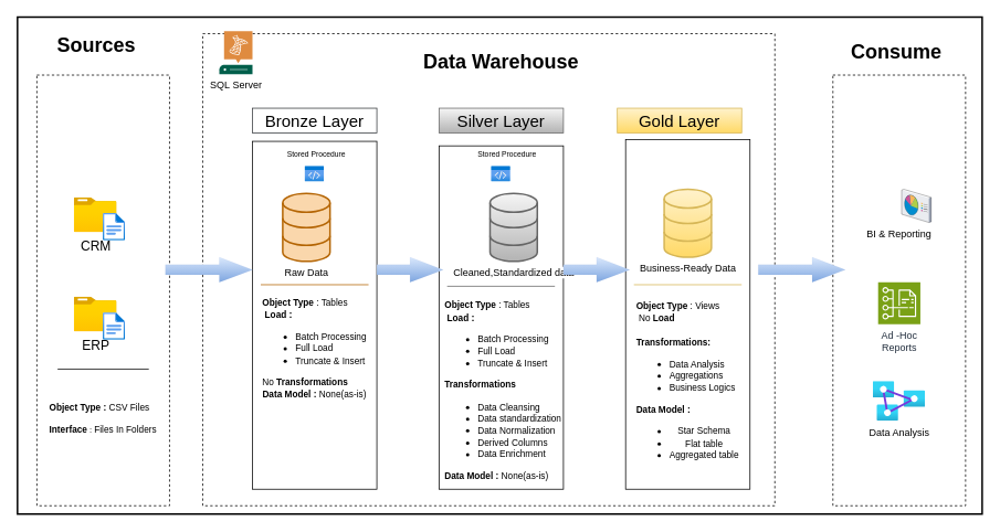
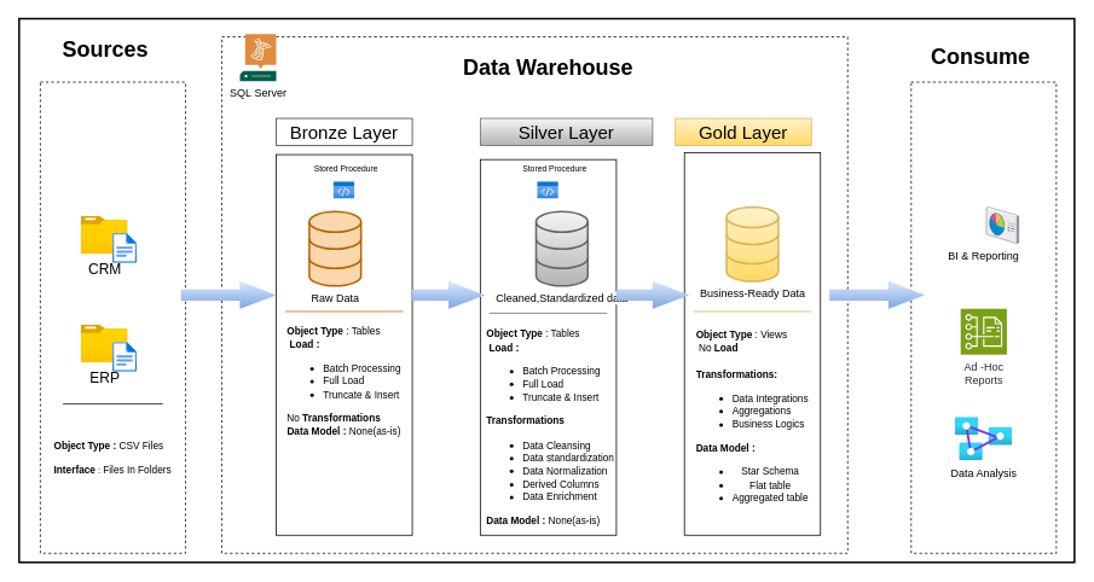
- <mxCell id="12" value="Silver Layer" style="rounded=0;whiteSpace=wrap;html=1;fillColor=#f5f5f5;gradientColor=#b3b3b3;strokeColor=#666666;fontSize=20;" vertex="1" parent="1"><mxGeometry x="529" y="130" width="150" height="30" as="geometry" /></mxCell>
+ <mxCell id="12" value="Silver Layer" style="rounded=0;whiteSpace=wrap;html=1;fillColor=#f5f5f5;gradientColor=#b3b3b3;strokeColor=#666666;fontSize=20;" vertex="1" parent="1"><mxGeometry x="529" y="130" width="190" height="30" as="geometry" /></mxCell>
- <mxCell id="43" value="&lt;div style=&quot;text-align: left;&quot;&gt;&lt;b style=&quot;font-size: 11px; background-color: transparent; color: light-dark(rgb(0, 0, 0), rgb(255, 255, 255));&quot;&gt;Object Type&lt;/b&gt;&lt;span style=&quot;font-size: 11px; background-color: transparent; color: light-dark(rgb(0, 0, 0), rgb(255, 255, 255));&quot;&gt; : Views&lt;/span&gt;&lt;/div&gt;&lt;div style=&quot;text-align: left;&quot;&gt;&lt;font style=&quot;&quot;&gt;&lt;span style=&quot;font-size: 11px;&quot;&gt;&lt;b&gt;&amp;nbsp;&lt;/b&gt;No&lt;b&gt; Load&amp;nbsp;&lt;/b&gt;&lt;/span&gt;&lt;/font&gt;&lt;/div&gt;&lt;div style=&quot;text-align: left;&quot;&gt;&lt;b style=&quot;font-size: 11px; background-color: transparent; color: light-dark(rgb(0, 0, 0), rgb(255, 255, 255));&quot;&gt;&lt;br&gt;&lt;/b&gt;&lt;/div&gt;&lt;div style=&quot;text-align: left;&quot;&gt;&lt;b style=&quot;font-size: 11px; background-color: transparent; color: light-dark(rgb(0, 0, 0), rgb(255, 255, 255));&quot;&gt;Transformations:&lt;/b&gt;&lt;/div&gt;&lt;div style=&quot;text-align: left;&quot;&gt;&lt;ul&gt;&lt;li&gt;&lt;span style=&quot;font-size: 11px; background-color: transparent; color: light-dark(rgb(0, 0, 0), rgb(255, 255, 255));&quot;&gt;Data Analysis&lt;/span&gt;&lt;/li&gt;&lt;li&gt;&lt;span style=&quot;font-size: 11px; background-color: transparent; color: light-dark(rgb(0, 0, 0), rgb(255, 255, 255));&quot;&gt;Aggregations&lt;/span&gt;&lt;/li&gt;&lt;li&gt;&lt;span style=&quot;font-size: 11px; background-color: transparent; color: light-dark(rgb(0, 0, 0), rgb(255, 255, 255));&quot;&gt;Business Logics&lt;/span&gt;&lt;/li&gt;&lt;/ul&gt;&lt;/div&gt;&lt;div style=&quot;text-align: left;&quot;&gt;&lt;span style=&quot;font-size: 11px;&quot;&gt;&lt;b&gt;Data Model :&amp;nbsp;&lt;/b&gt;&lt;/span&gt;&lt;/div&gt;&lt;div&gt;&lt;ul&gt;&lt;li&gt;&lt;font style=&quot;font-size: 11px;&quot;&gt;Star Schema&lt;/font&gt;&lt;/li&gt;&lt;li&gt;&lt;font style=&quot;font-size: 11px;&quot;&gt;Flat table&lt;/font&gt;&lt;/li&gt;&lt;li&gt;&lt;font style=&quot;font-size: 11px;&quot;&gt;Aggregated table&lt;/font&gt;&lt;/li&gt;&lt;/ul&gt;&lt;/div&gt;" style="text;html=1;align=center;verticalAlign=middle;whiteSpace=wrap;rounded=0;" vertex="1" parent="1"><mxGeometry x="764" y="377.05" width="130" height="175.94" as="geometry" /></mxCell>
+ <mxCell id="43" value="&lt;div style=&quot;text-align: left;&quot;&gt;&lt;b style=&quot;font-size: 11px; background-color: transparent; color: light-dark(rgb(0, 0, 0), rgb(255, 255, 255));&quot;&gt;Object Type&lt;/b&gt;&lt;span style=&quot;font-size: 11px; background-color: transparent; color: light-dark(rgb(0, 0, 0), rgb(255, 255, 255));&quot;&gt; : Views&lt;/span&gt;&lt;/div&gt;&lt;div style=&quot;text-align: left;&quot;&gt;&lt;font style=&quot;&quot;&gt;&lt;span style=&quot;font-size: 11px;&quot;&gt;&lt;b&gt;&amp;nbsp;&lt;/b&gt;No&lt;b&gt; Load&amp;nbsp;&lt;/b&gt;&lt;/span&gt;&lt;/font&gt;&lt;/div&gt;&lt;div style=&quot;text-align: left;&quot;&gt;&lt;b style=&quot;font-size: 11px; background-color: transparent; color: light-dark(rgb(0, 0, 0), rgb(255, 255, 255));&quot;&gt;&lt;br&gt;&lt;/b&gt;&lt;/div&gt;&lt;div style=&quot;text-align: left;&quot;&gt;&lt;b style=&quot;font-size: 11px; background-color: transparent; color: light-dark(rgb(0, 0, 0), rgb(255, 255, 255));&quot;&gt;Transformations:&lt;/b&gt;&lt;/div&gt;&lt;div style=&quot;text-align: left;&quot;&gt;&lt;ul&gt;&lt;li&gt;&lt;span style=&quot;font-size: 11px; background-color: transparent; color: light-dark(rgb(0, 0, 0), rgb(255, 255, 255));&quot;&gt;Data Integrations&lt;/span&gt;&lt;/li&gt;&lt;li&gt;&lt;span style=&quot;font-size: 11px; background-color: transparent; color: light-dark(rgb(0, 0, 0), rgb(255, 255, 255));&quot;&gt;Aggregations&lt;/span&gt;&lt;/li&gt;&lt;li&gt;&lt;span style=&quot;font-size: 11px; background-color: transparent; color: light-dark(rgb(0, 0, 0), rgb(255, 255, 255));&quot;&gt;Business Logics&lt;/span&gt;&lt;/li&gt;&lt;/ul&gt;&lt;/div&gt;&lt;div style=&quot;text-align: left;&quot;&gt;&lt;span style=&quot;font-size: 11px;&quot;&gt;&lt;b&gt;Data Model :&amp;nbsp;&lt;/b&gt;&lt;/span&gt;&lt;/div&gt;&lt;div&gt;&lt;ul&gt;&lt;li&gt;&lt;font style=&quot;font-size: 11px;&quot;&gt;Star Schema&lt;/font&gt;&lt;/li&gt;&lt;li&gt;&lt;font style=&quot;font-size: 11px;&quot;&gt;Flat table&lt;/font&gt;&lt;/li&gt;&lt;li&gt;&lt;font style=&quot;font-size: 11px;&quot;&gt;Aggregated table&lt;/font&gt;&lt;/li&gt;&lt;/ul&gt;&lt;/div&gt;" style="text;html=1;align=center;verticalAlign=middle;whiteSpace=wrap;rounded=0;" vertex="1" parent="1"><mxGeometry x="764" y="377.05" width="130" height="175.94" as="geometry" /></mxCell>
